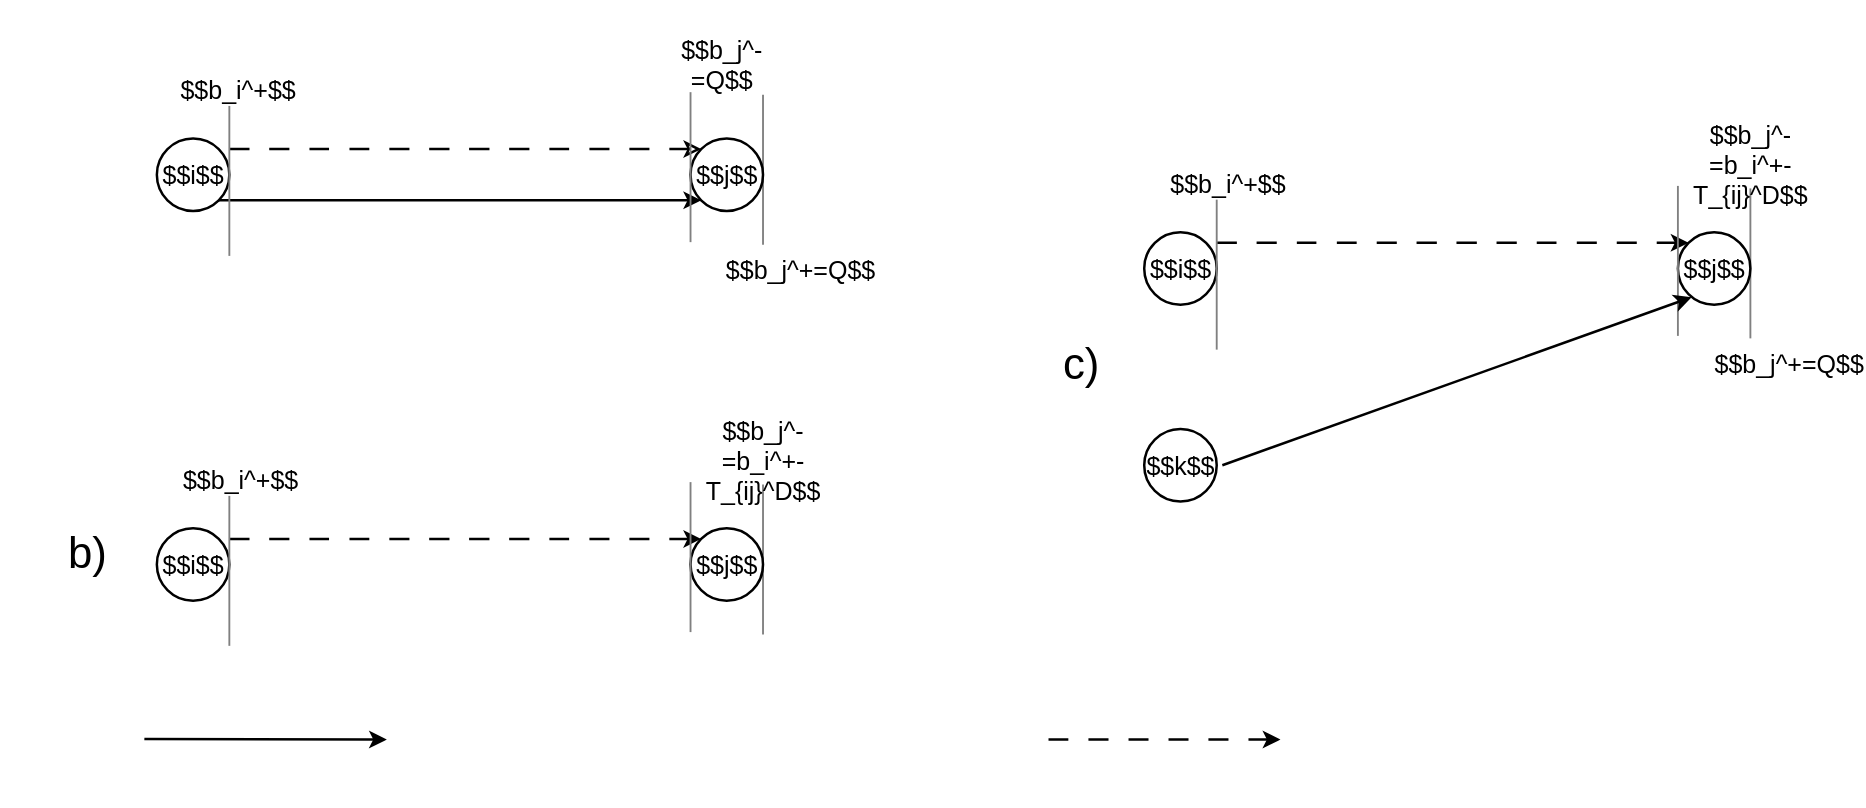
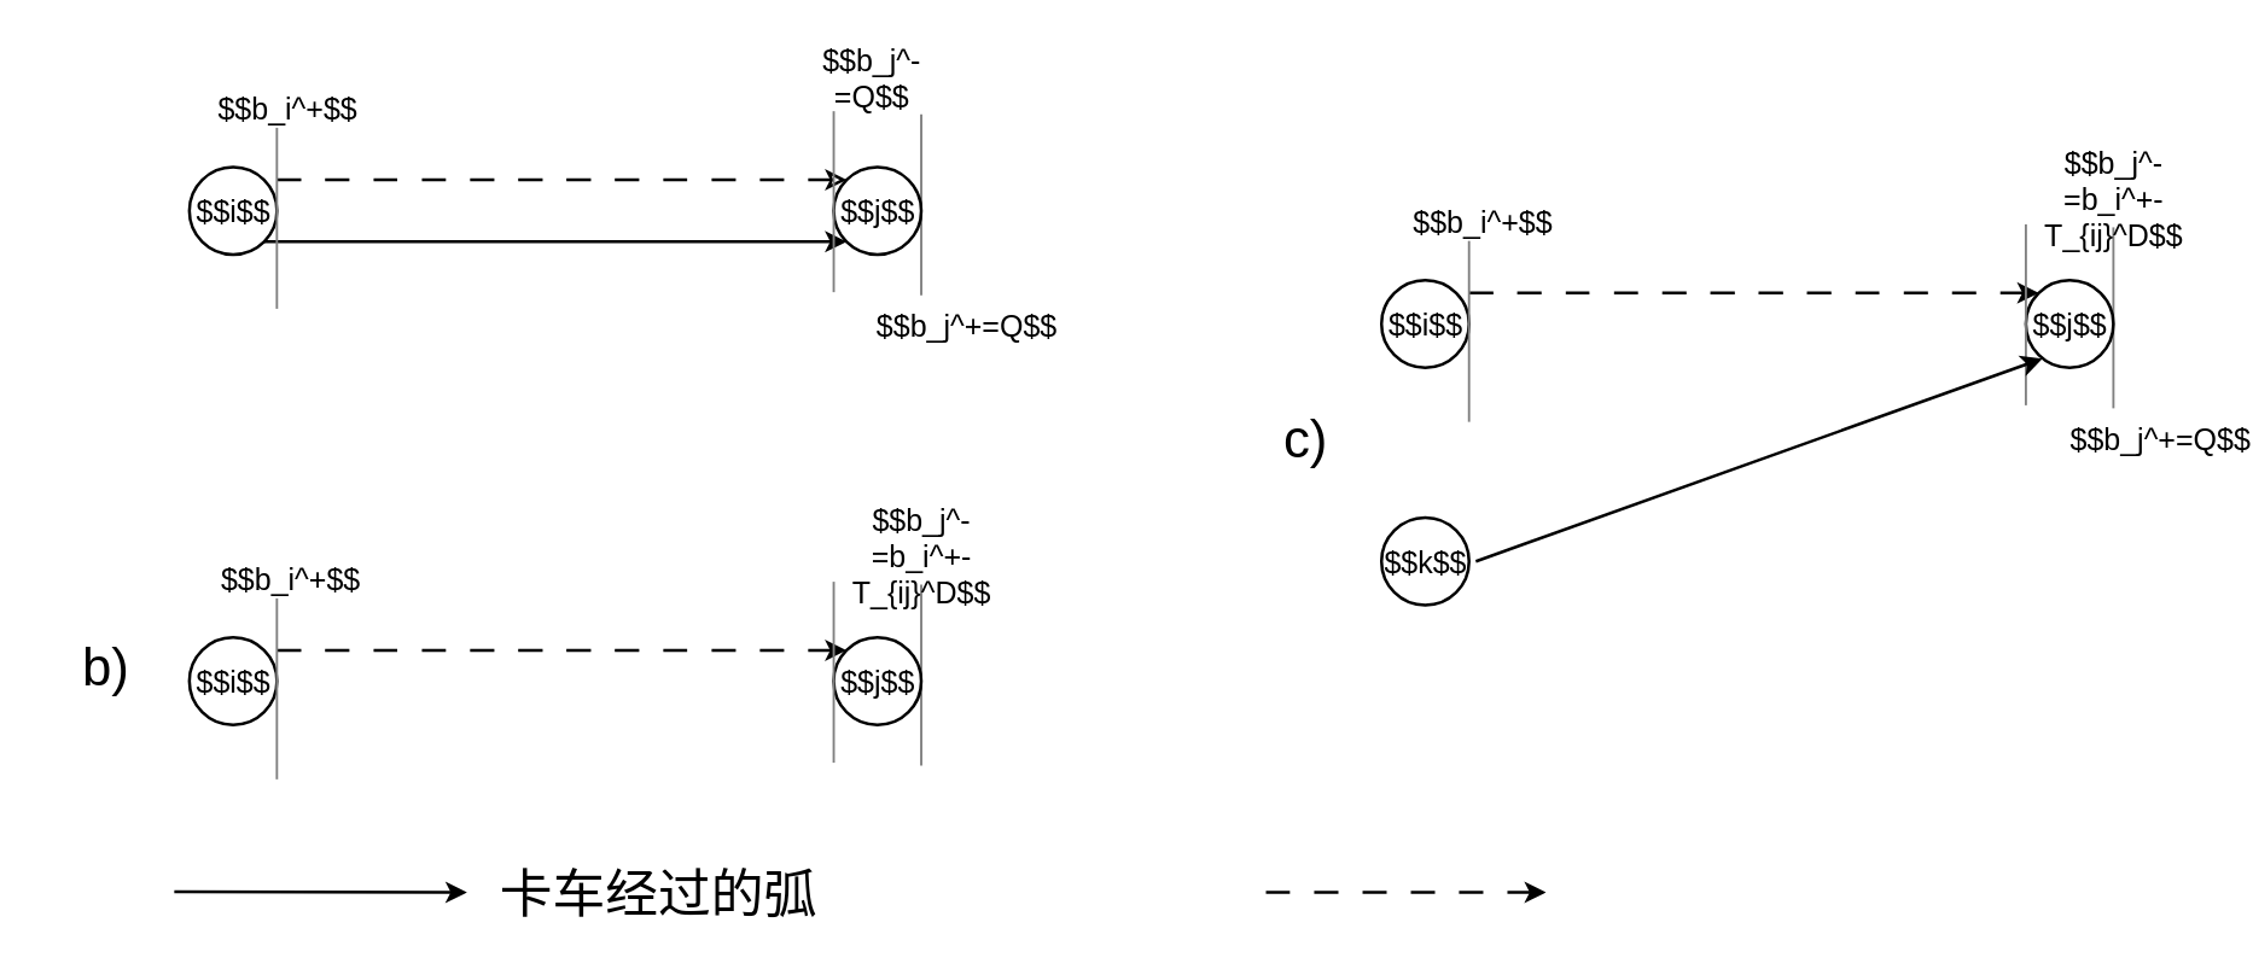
+ <mxCell id="46" value="&lt;span style=&quot;font-size: 35px;&quot;&gt;卡车经过的弧&lt;/span&gt;" style="text;html=1;align=center;verticalAlign=middle;whiteSpace=wrap;rounded=0;" parent="45" vertex="1"><mxGeometry x="67" width="508" height="56" as="geometry" /></mxCell>
